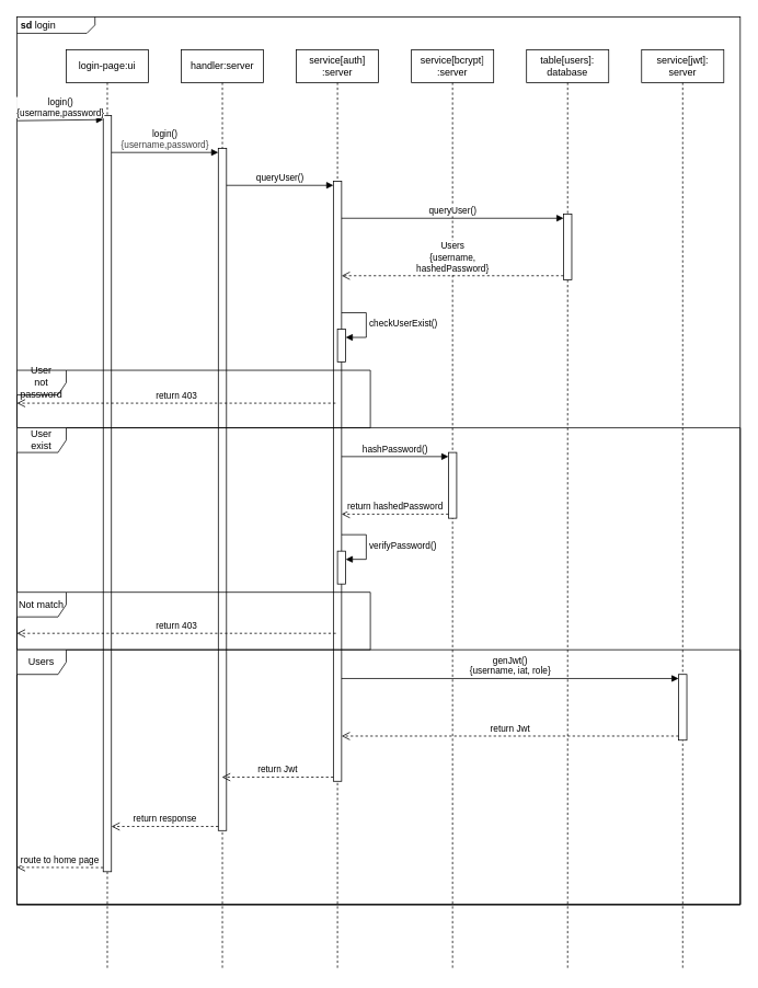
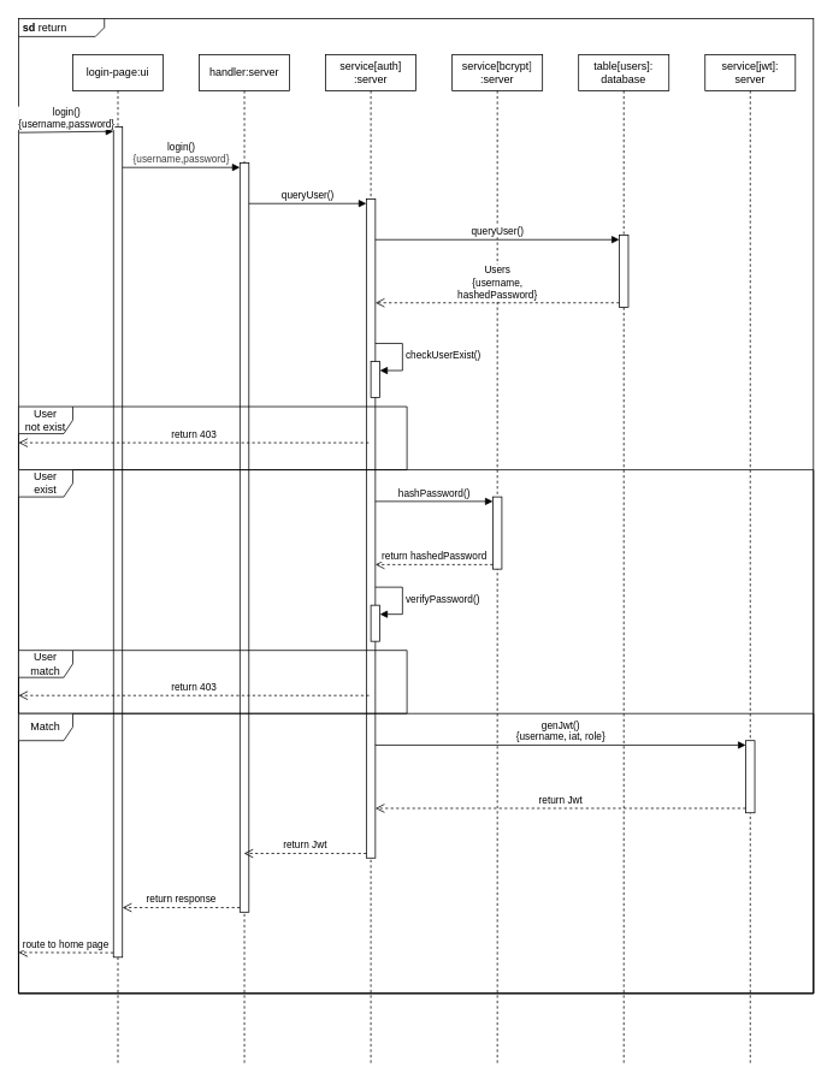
- <mxCell id="2" value="&lt;p style=&quot;margin:0px;margin-top:4px;margin-left:5px;text-align:left;&quot;&gt;&lt;b&gt;sd&lt;/b&gt;  login&lt;/p&gt;" style="html=1;shape=mxgraph.sysml.package;overflow=fill;labelX=95;align=left;spacingLeft=5;verticalAlign=top;spacingTop=-3;" vertex="1" parent="1"><mxGeometry x="20" y="20" width="880" height="1080" as="geometry" /></mxCell>
+ <mxCell id="2" value="&lt;p style=&quot;margin:0px;margin-top:4px;margin-left:5px;text-align:left;&quot;&gt;&lt;b&gt;sd&lt;/b&gt;  return&lt;/p&gt;" style="html=1;shape=mxgraph.sysml.package;overflow=fill;labelX=95;align=left;spacingLeft=5;verticalAlign=top;spacingTop=-3;" vertex="1" parent="1"><mxGeometry x="20" y="20" width="880" height="1080" as="geometry" /></mxCell>
- <mxCell id="19" value="User&lt;div&gt;not password&lt;/div&gt;" style="shape=umlFrame;whiteSpace=wrap;html=1;pointerEvents=0;" vertex="1" parent="1"><mxGeometry x="20" y="450" width="430" height="70" as="geometry" /></mxCell>
+ <mxCell id="19" value="User&lt;div&gt;not exist&lt;/div&gt;" style="shape=umlFrame;whiteSpace=wrap;html=1;pointerEvents=0;" vertex="1" parent="1"><mxGeometry x="20" y="450" width="430" height="70" as="geometry" /></mxCell>
- <mxCell id="25" value="&lt;div&gt;Not match&lt;/div&gt;" style="shape=umlFrame;whiteSpace=wrap;html=1;pointerEvents=0;" vertex="1" parent="1"><mxGeometry x="20" y="720" width="430" height="70" as="geometry" /></mxCell>
+ <mxCell id="25" value="&lt;div&gt;User match&lt;/div&gt;" style="shape=umlFrame;whiteSpace=wrap;html=1;pointerEvents=0;" vertex="1" parent="1"><mxGeometry x="20" y="720" width="430" height="70" as="geometry" /></mxCell>
- <mxCell id="29" value="Users" style="shape=umlFrame;whiteSpace=wrap;html=1;pointerEvents=0;" vertex="1" parent="1"><mxGeometry x="20" y="790" width="880" height="310" as="geometry" /></mxCell>
+ <mxCell id="29" value="Match" style="shape=umlFrame;whiteSpace=wrap;html=1;pointerEvents=0;" vertex="1" parent="1"><mxGeometry x="20" y="790" width="880" height="310" as="geometry" /></mxCell>
